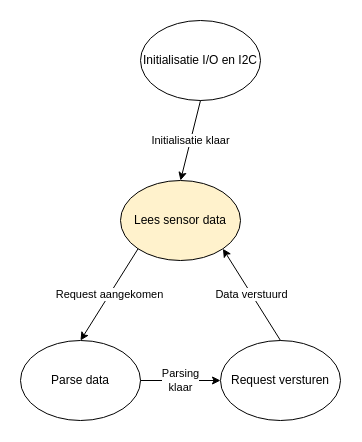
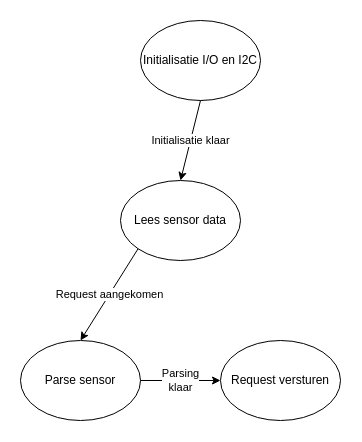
- <mxCell id="4" value="Lees sensor data" style="ellipse;whiteSpace=wrap;html=1;fillColor=#fff2cc;" vertex="1" parent="1"><mxGeometry x="120" y="180" width="120" height="80" as="geometry" /></mxCell>
+ <mxCell id="4" value="Lees sensor data" style="ellipse;whiteSpace=wrap;html=1;" vertex="1" parent="1"><mxGeometry x="120" y="180" width="120" height="80" as="geometry" /></mxCell>
- <mxCell id="9" value="Data verstuurd" style="endArrow=classic;html=1;entryX=1;entryY=1;entryDx=0;entryDy=0;exitX=0.5;exitY=0;exitDx=0;exitDy=0;" edge="1" parent="1" source="7" target="4"><mxGeometry width="50" height="50" relative="1" as="geometry"><mxPoint x="80" y="320" as="sourcePoint" /><mxPoint x="130" y="270" as="targetPoint" /></mxGeometry></mxCell>
- <mxCell id="5" value="Parse data" style="ellipse;whiteSpace=wrap;html=1;" vertex="1" parent="1"><mxGeometry x="20" y="340" width="120" height="80" as="geometry" /></mxCell>
+ <mxCell id="5" value="Parse sensor" style="ellipse;whiteSpace=wrap;html=1;" vertex="1" parent="1"><mxGeometry x="20" y="340" width="120" height="80" as="geometry" /></mxCell>
